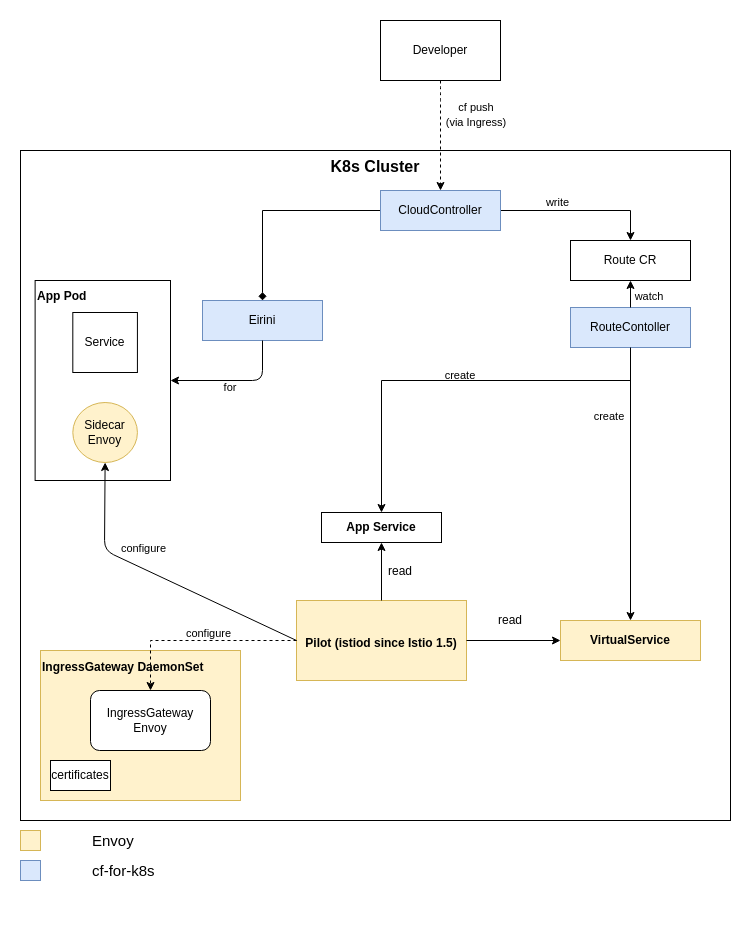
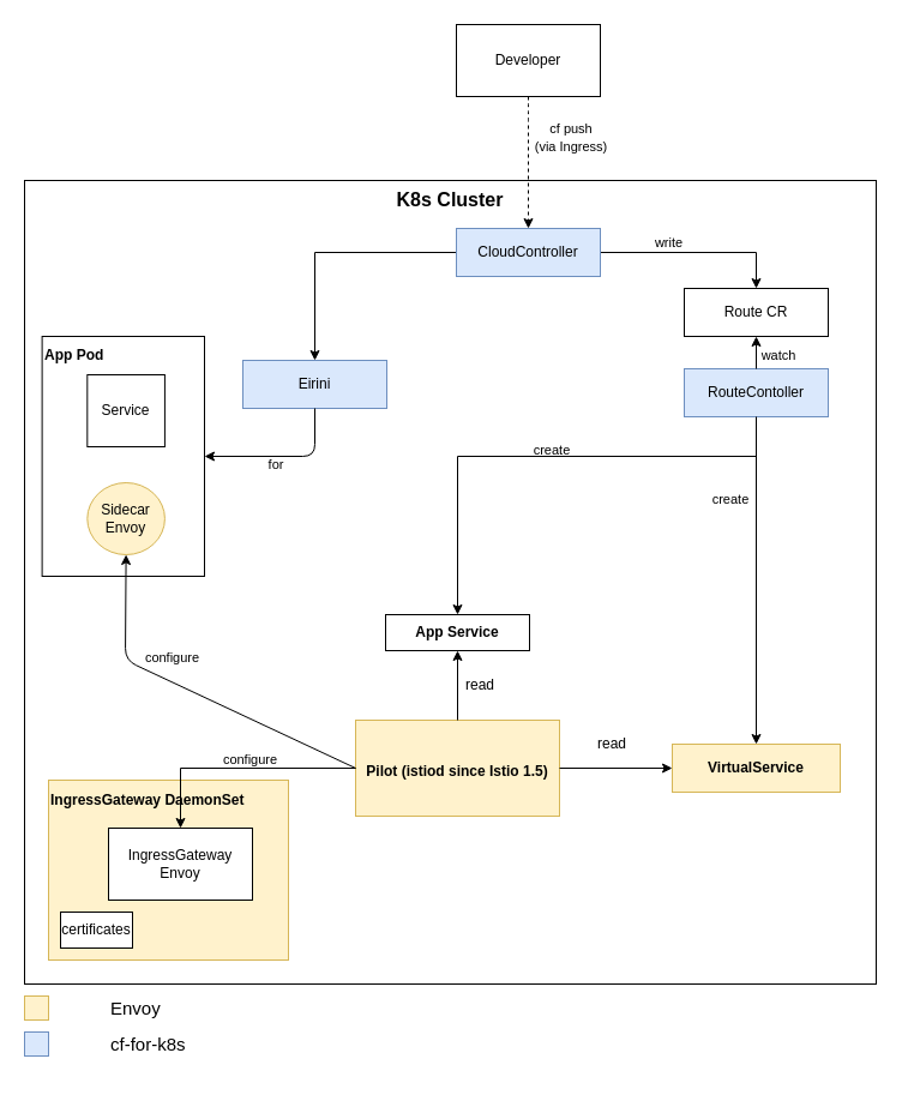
- <mxCell id="12" style="edgeStyle=orthogonalEdgeStyle;rounded=0;orthogonalLoop=1;jettySize=auto;html=1;exitX=0;exitY=0.5;exitDx=0;exitDy=0;entryX=0.5;entryY=0;entryDx=0;entryDy=0;endArrow=diamond;" parent="1" source="13" target="24" edge="1"><mxGeometry relative="1" as="geometry"><mxPoint x="280" y="830" as="targetPoint" /></mxGeometry></mxCell>
+ <mxCell id="12" style="edgeStyle=orthogonalEdgeStyle;rounded=0;orthogonalLoop=1;jettySize=auto;html=1;exitX=0;exitY=0.5;exitDx=0;exitDy=0;entryX=0.5;entryY=0;entryDx=0;entryDy=0;" parent="1" source="13" target="24" edge="1"><mxGeometry relative="1" as="geometry"><mxPoint x="280" y="830" as="targetPoint" /></mxGeometry></mxCell>
- <mxCell id="19" style="edgeStyle=orthogonalEdgeStyle;rounded=0;orthogonalLoop=1;jettySize=auto;html=1;exitX=0;exitY=0.5;exitDx=0;exitDy=0;dashed=1;" parent="1" source="8" target="17" edge="1"><mxGeometry relative="1" as="geometry"><mxPoint x="260" y="620" as="sourcePoint" /></mxGeometry></mxCell>
+ <mxCell id="19" style="edgeStyle=orthogonalEdgeStyle;rounded=0;orthogonalLoop=1;jettySize=auto;html=1;exitX=0;exitY=0.5;exitDx=0;exitDy=0;" parent="1" source="8" target="17" edge="1"><mxGeometry relative="1" as="geometry"><mxPoint x="260" y="620" as="sourcePoint" /></mxGeometry></mxCell>
- <mxCell id="17" value="IngressGateway&lt;br&gt;Envoy" style="whiteSpace=wrap;html=1;rounded=1;" parent="15" vertex="1"><mxGeometry x="50" y="40" width="120" height="60" as="geometry" /></mxCell>
+ <mxCell id="17" value="IngressGateway&lt;br&gt;Envoy" style="rounded=0;whiteSpace=wrap;html=1;" parent="15" vertex="1"><mxGeometry x="50" y="40" width="120" height="60" as="geometry" /></mxCell>
